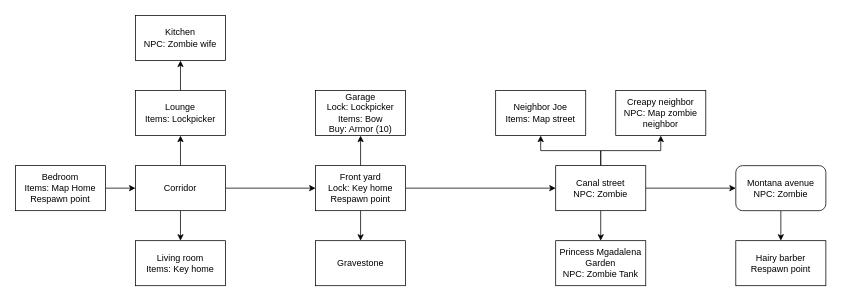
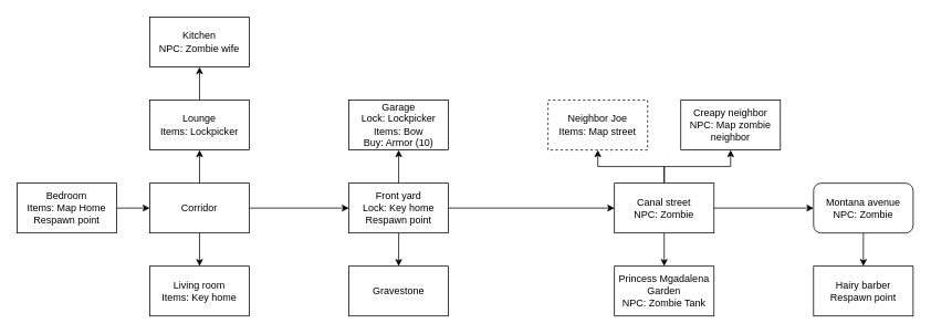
- <mxCell id="23" value="&lt;div&gt;Neighbor Joe&lt;br&gt;&lt;/div&gt;Items: Map street" style="rounded=0;whiteSpace=wrap;html=1;" parent="1" vertex="1"><mxGeometry x="660" y="120" width="120" height="60" as="geometry" /></mxCell>
+ <mxCell id="23" value="&lt;div&gt;Neighbor Joe&lt;br&gt;&lt;/div&gt;Items: Map street" style="rounded=0;whiteSpace=wrap;html=1;dashed=1;" parent="1" vertex="1"><mxGeometry x="660" y="120" width="120" height="60" as="geometry" /></mxCell>
